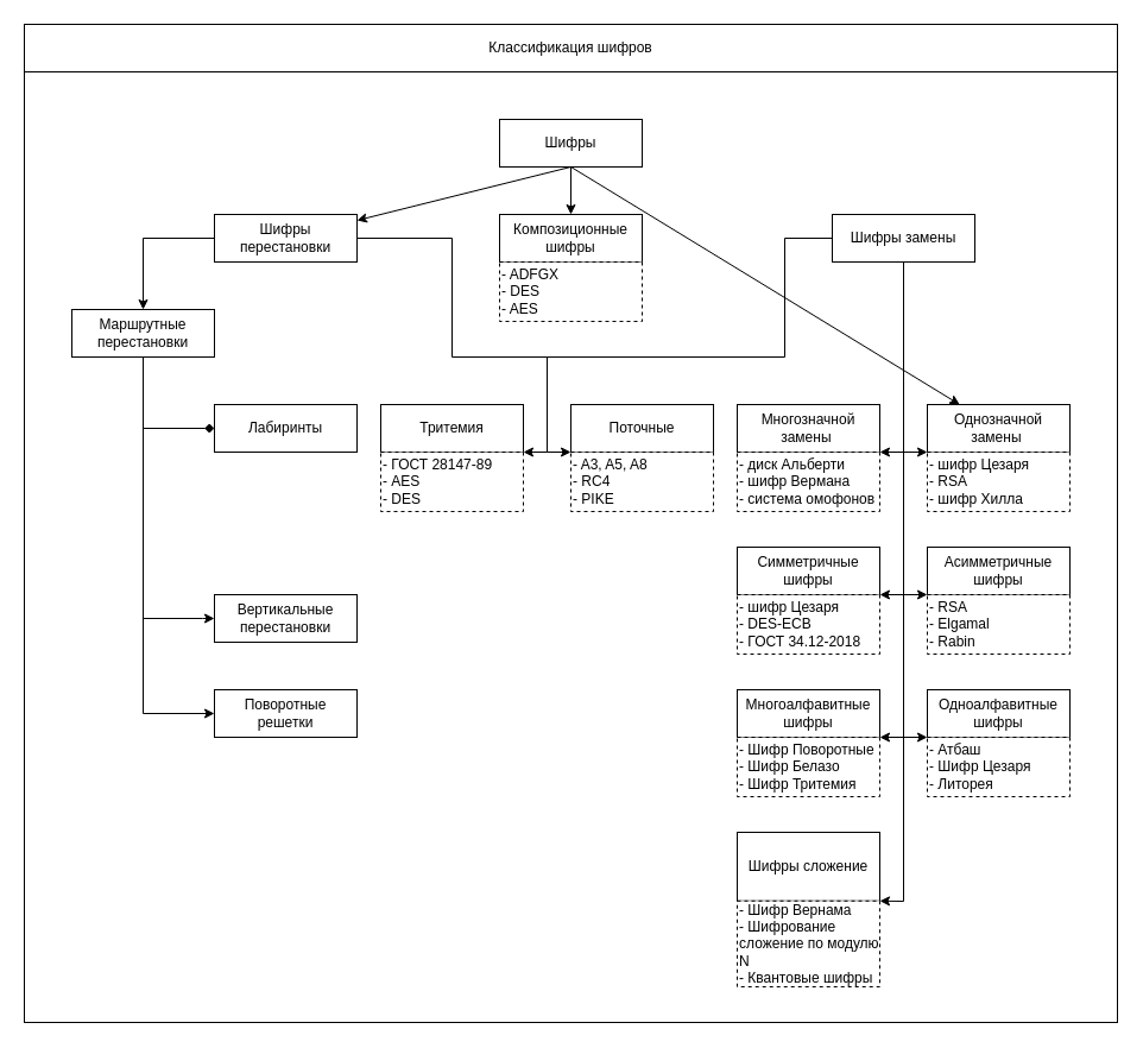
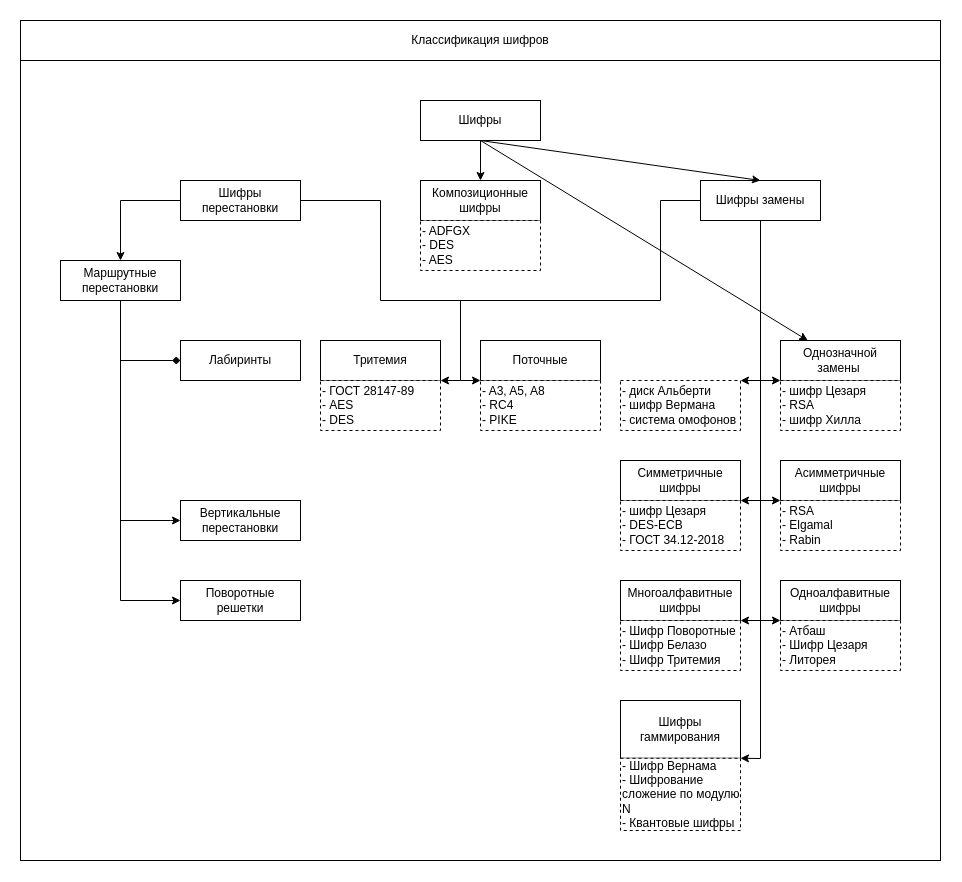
- <mxCell id="7" value="" style="endArrow=classic;html=1;rounded=0;exitX=0.5;exitY=1;exitDx=0;exitDy=0;" edge="1" parent="1" source="4" target="5"><mxGeometry width="50" height="50" relative="1" as="geometry"><mxPoint x="540" y="220" as="sourcePoint" /><mxPoint x="590" y="170" as="targetPoint" /></mxGeometry></mxCell>
+ <mxCell id="7" value="" style="endArrow=classic;html=1;rounded=0;exitX=0.5;exitY=1;exitDx=0;exitDy=0;entryX=0.5;entryY=0;entryDx=0;entryDy=0;" edge="1" parent="1" source="4" target="6"><mxGeometry width="50" height="50" relative="1" as="geometry"><mxPoint x="540" y="220" as="sourcePoint" /><mxPoint x="590" y="170" as="targetPoint" /></mxGeometry></mxCell>
- <mxCell id="19" value="Многозначной замены&amp;nbsp;" style="rounded=0;whiteSpace=wrap;html=1;" vertex="1" parent="18"><mxGeometry width="120" height="40" as="geometry" /></mxCell>
- <mxCell id="37" value="Шифры сложение" style="rounded=0;whiteSpace=wrap;html=1;" vertex="1" parent="36"><mxGeometry width="120" height="57.778" as="geometry" /></mxCell>
+ <mxCell id="37" value="Шифры гаммирования" style="rounded=0;whiteSpace=wrap;html=1;" vertex="1" parent="36"><mxGeometry width="120" height="57.778" as="geometry" /></mxCell>
